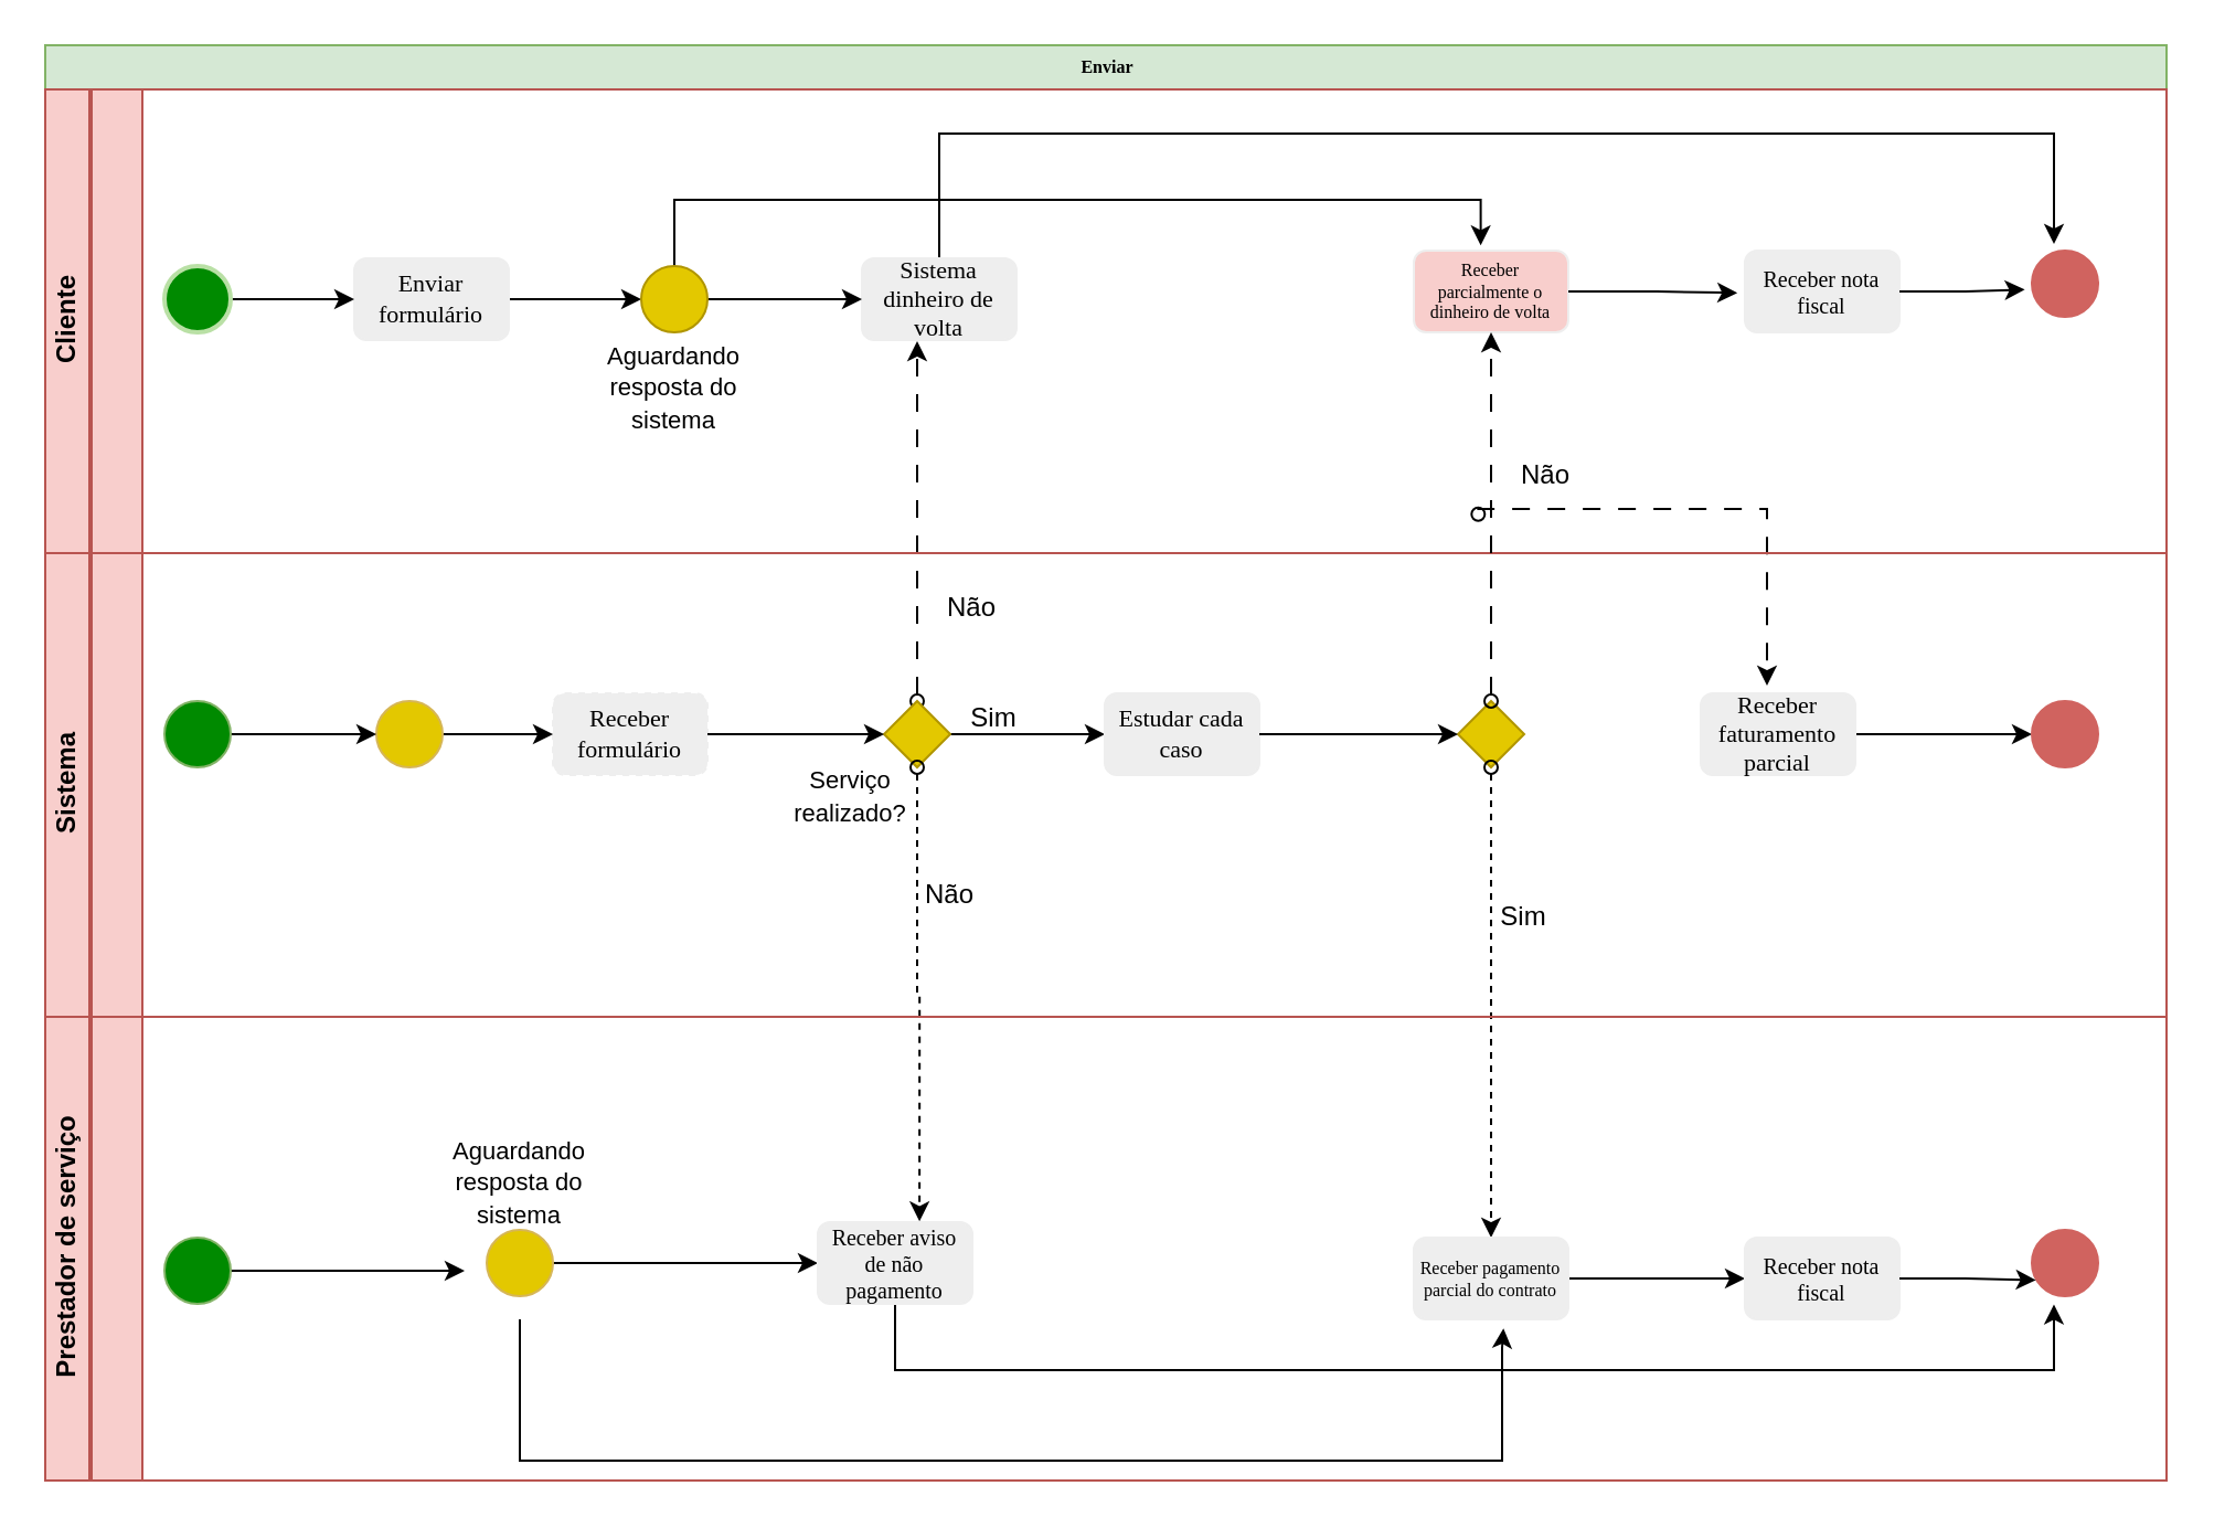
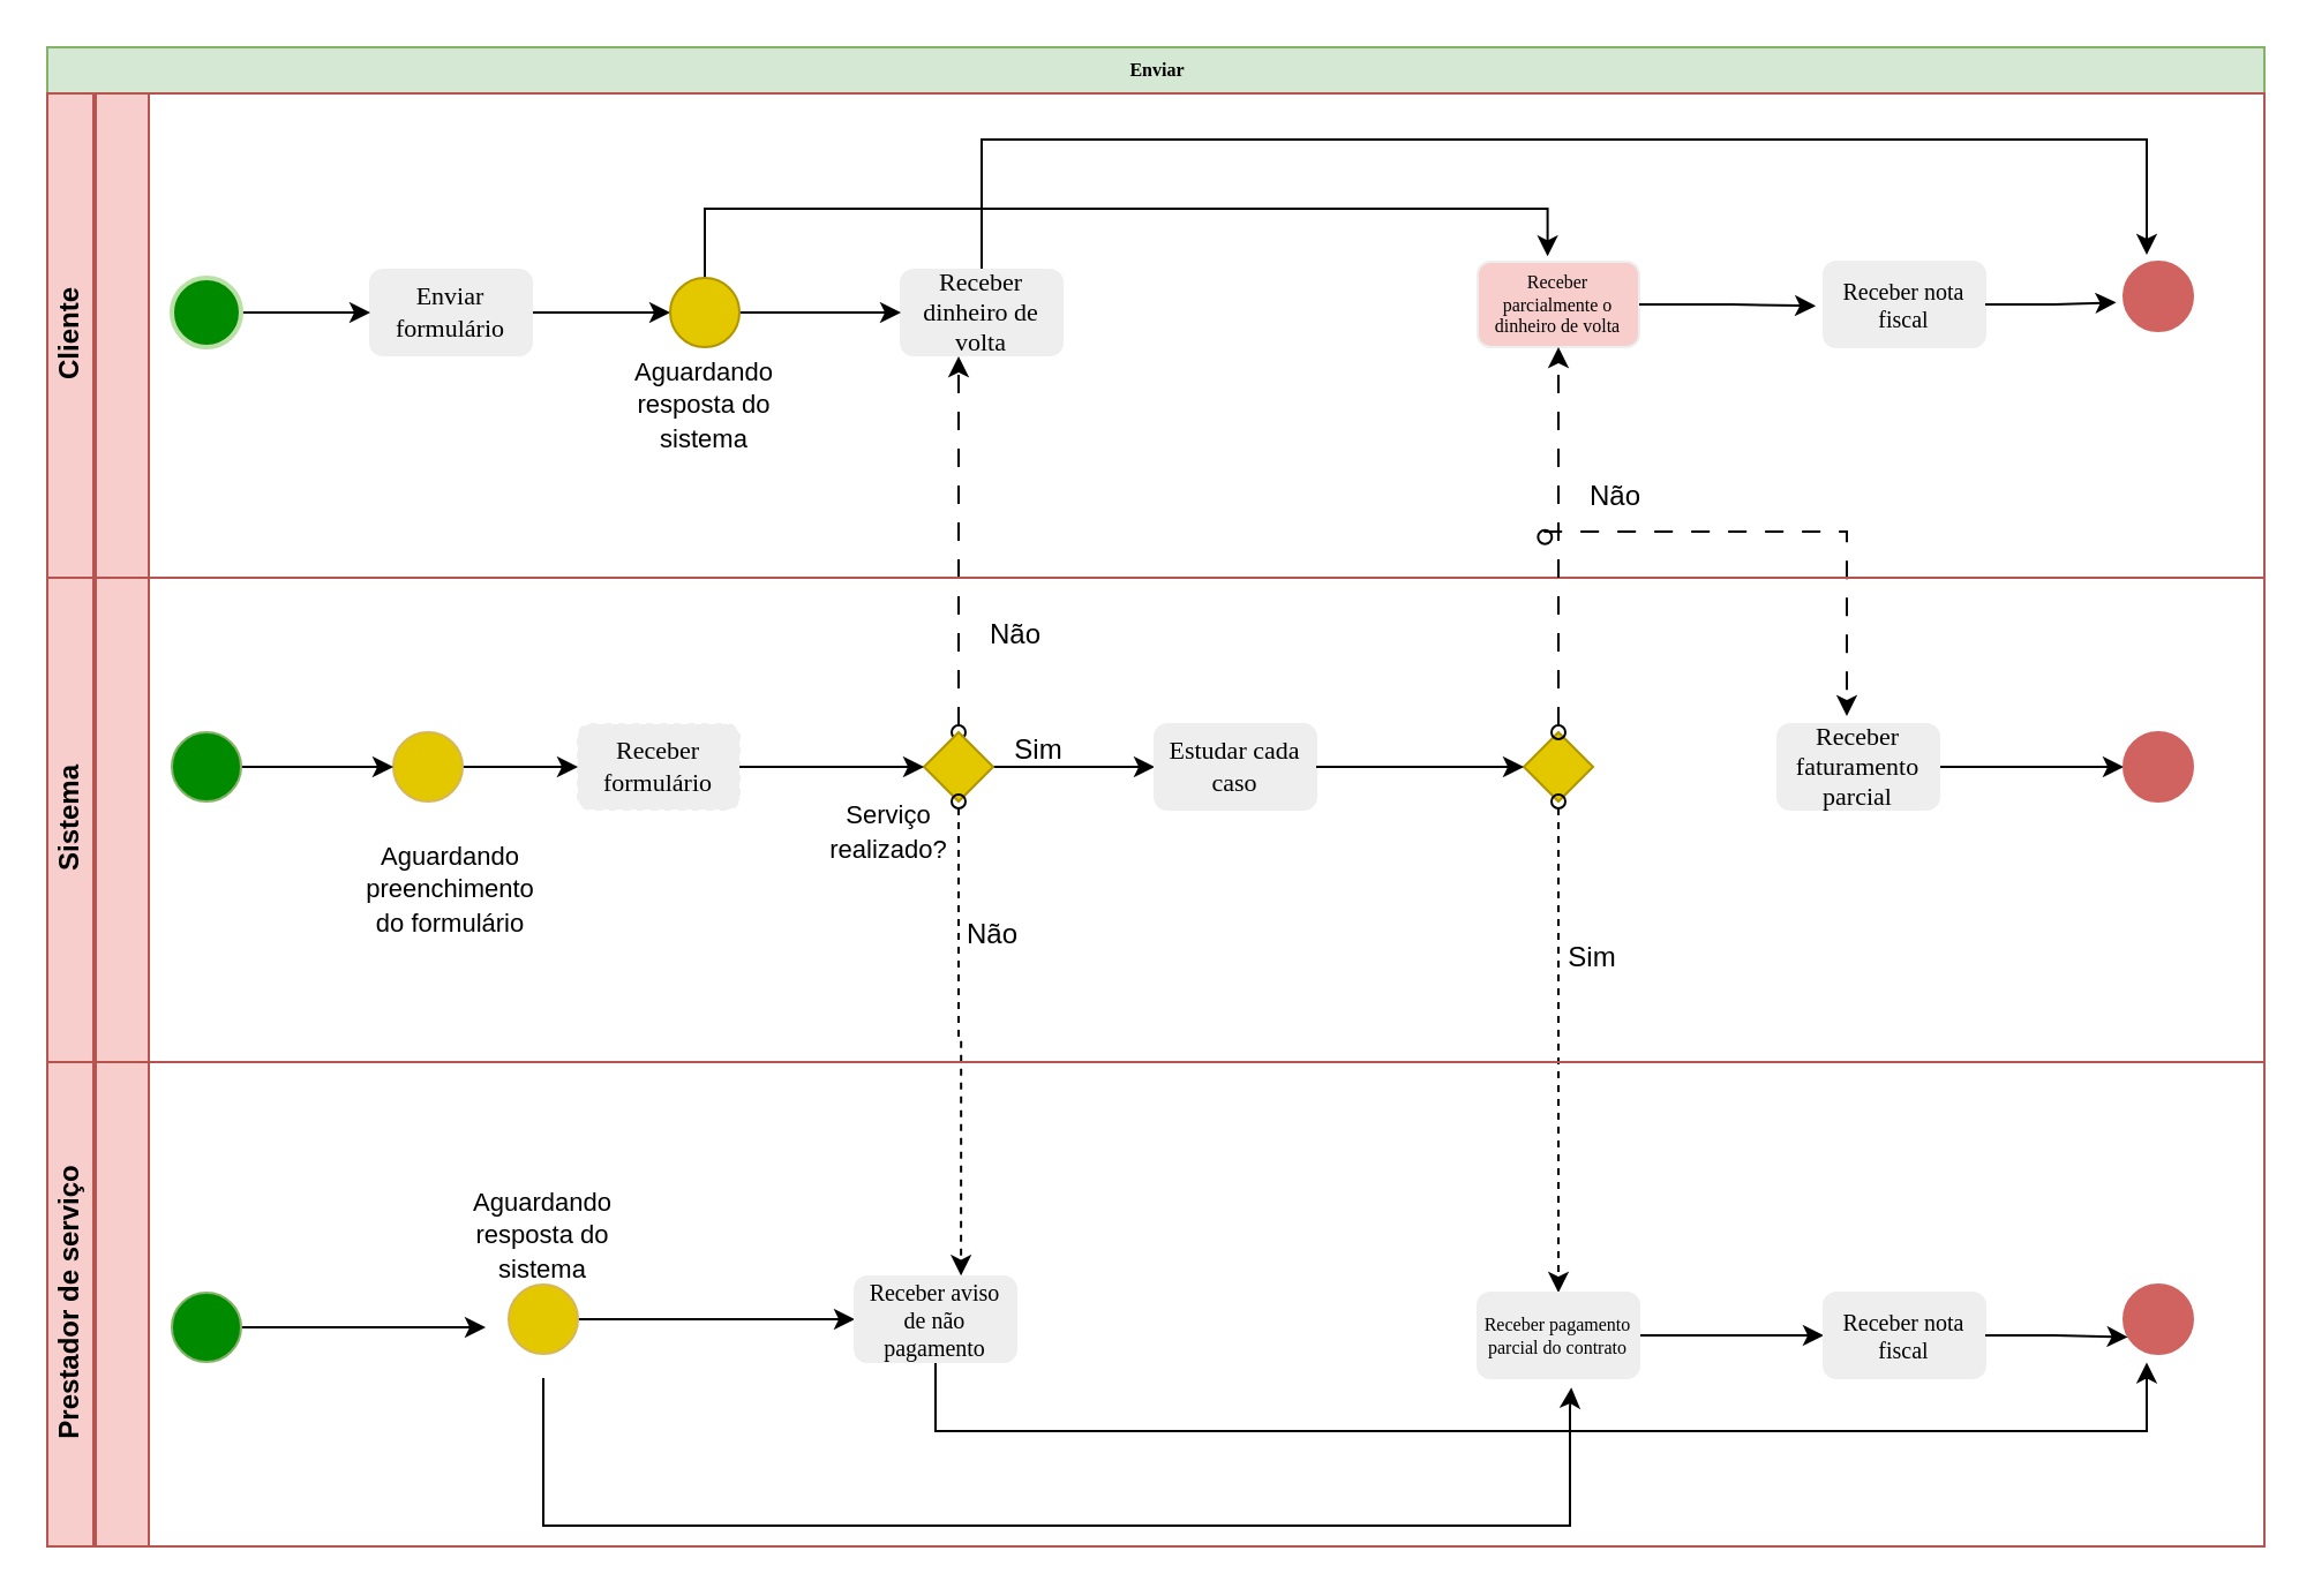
- <mxCell id="8" value="&lt;font style=&quot;font-size: 11px;&quot;&gt;Sistema dinheiro de volta&lt;/font&gt;" style="rounded=1;whiteSpace=wrap;html=1;shadow=0;labelBackgroundColor=none;strokeWidth=1;fontFamily=Verdana;fontSize=8;align=center;fillColor=#EEEEEE;strokeColor=#EEEEEE;" parent="3" vertex="1"><mxGeometry x="370" y="76.5" width="70" height="37" as="geometry" /></mxCell>
+ <mxCell id="8" value="&lt;font style=&quot;font-size: 11px;&quot;&gt;Receber dinheiro de volta&lt;/font&gt;" style="rounded=1;whiteSpace=wrap;html=1;shadow=0;labelBackgroundColor=none;strokeWidth=1;fontFamily=Verdana;fontSize=8;align=center;fillColor=#EEEEEE;strokeColor=#EEEEEE;" parent="3" vertex="1"><mxGeometry x="370" y="76.5" width="70" height="37" as="geometry" /></mxCell>
+ <mxCell id="62" value="&lt;font style=&quot;font-size: 11px;&quot;&gt;Aguardando preenchimento do formulário&lt;/font&gt;" style="text;html=1;align=center;verticalAlign=middle;whiteSpace=wrap;rounded=0;" parent="1" vertex="1"><mxGeometry x="160" y="370" width="70" height="30" as="geometry" /></mxCell>
